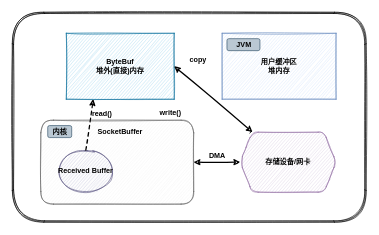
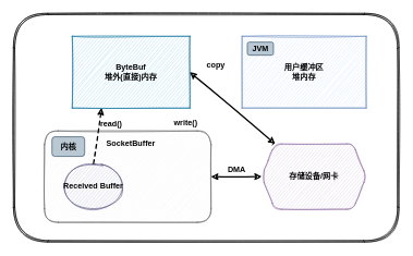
- <mxCell id="5" value="&lt;b&gt;JVM&lt;/b&gt;" style="text;html=1;resizable=0;autosize=1;align=center;verticalAlign=middle;points=[];fillColor=#bac8d3;strokeColor=#23445d;rounded=1;sketch=0;" vertex="1" parent="1"><mxGeometry x="378" y="64" width="55" height="20" as="geometry" /></mxCell>
+ <mxCell id="5" value="&lt;b&gt;JVM&lt;/b&gt;" style="text;html=1;resizable=0;autosize=1;align=center;verticalAlign=middle;points=[];fillColor=#bac8d3;strokeColor=#23445d;rounded=1;sketch=0;" vertex="1" parent="1"><mxGeometry x="378" y="64" width="40" height="20" as="geometry" /></mxCell>
- <mxCell id="9" value="&lt;b&gt;内核&lt;/b&gt;" style="text;html=1;resizable=0;autosize=1;align=center;verticalAlign=middle;points=[];fillColor=#bac8d3;strokeColor=#23445d;rounded=1;sketch=0;" vertex="1" parent="1"><mxGeometry x="79" y="209" width="40" height="20" as="geometry" /></mxCell>
+ <mxCell id="9" value="&lt;b&gt;内核&lt;/b&gt;" style="text;html=1;resizable=0;autosize=1;align=center;verticalAlign=middle;points=[];fillColor=#bac8d3;strokeColor=#23445d;rounded=1;sketch=0;" vertex="1" parent="1"><mxGeometry x="79" y="209" width="50" height="30" as="geometry" /></mxCell>
